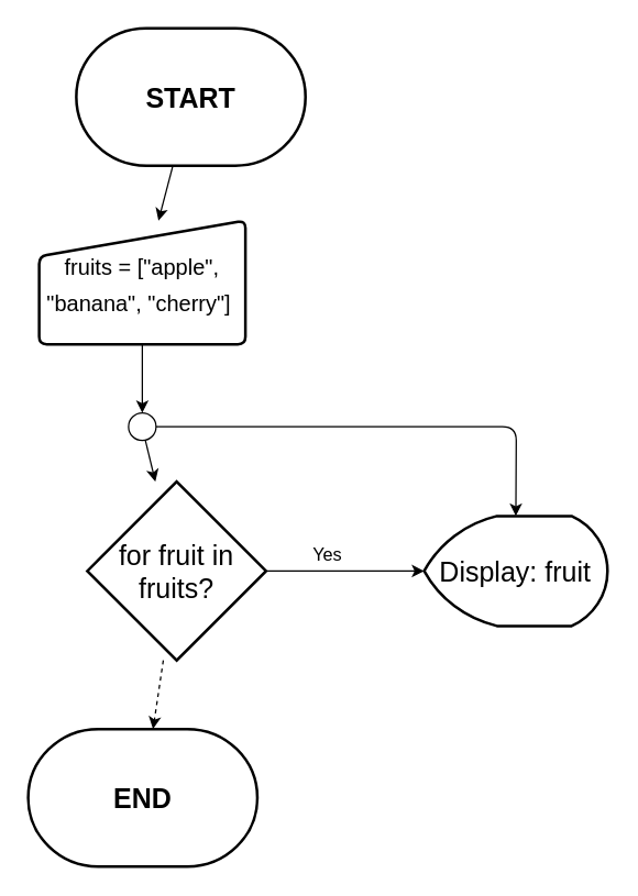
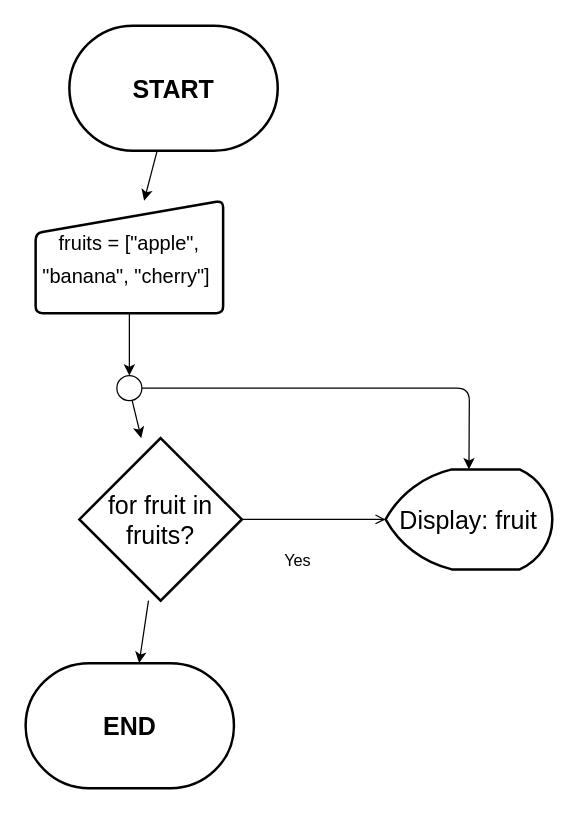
- <mxCell id="11" value="&lt;font style=&quot;font-size: 13px;&quot;&gt;Yes&lt;/font&gt;" style="text;html=1;strokeColor=none;fillColor=none;align=center;verticalAlign=middle;whiteSpace=wrap;rounded=0;fontSize=20;" vertex="1" parent="1"><mxGeometry x="218" y="390" width="40" height="20" as="geometry" /></mxCell>
+ <mxCell id="11" value="&lt;font style=&quot;font-size: 13px;&quot;&gt;Yes&lt;/font&gt;" style="text;html=1;strokeColor=none;fillColor=none;align=center;verticalAlign=middle;whiteSpace=wrap;rounded=0;fontSize=20;" vertex="1" parent="1"><mxGeometry x="218" y="435" width="40" height="20" as="geometry" /></mxCell>
- <mxCell id="6" value="" style="edgeStyle=none;html=1;fontSize=20;entryX=0;entryY=0.5;entryDx=0;entryDy=0;entryPerimeter=0;" edge="1" parent="1" source="8" target="10"><mxGeometry relative="1" as="geometry"><mxPoint x="273" y="415" as="targetPoint" /></mxGeometry></mxCell>
+ <mxCell id="6" value="" style="edgeStyle=none;html=1;fontSize=20;entryX=0;entryY=0.5;entryDx=0;entryDy=0;entryPerimeter=0;endArrow=open;" edge="1" parent="1" source="8" target="10"><mxGeometry relative="1" as="geometry"><mxPoint x="273" y="415" as="targetPoint" /></mxGeometry></mxCell>
- <mxCell id="7" value="" style="edgeStyle=none;html=1;fontSize=20;dashed=1;" edge="1" parent="1" source="8" target="9"><mxGeometry relative="1" as="geometry" /></mxCell>
+ <mxCell id="7" value="" style="edgeStyle=none;html=1;fontSize=20;" edge="1" parent="1" source="8" target="9"><mxGeometry relative="1" as="geometry" /></mxCell>
